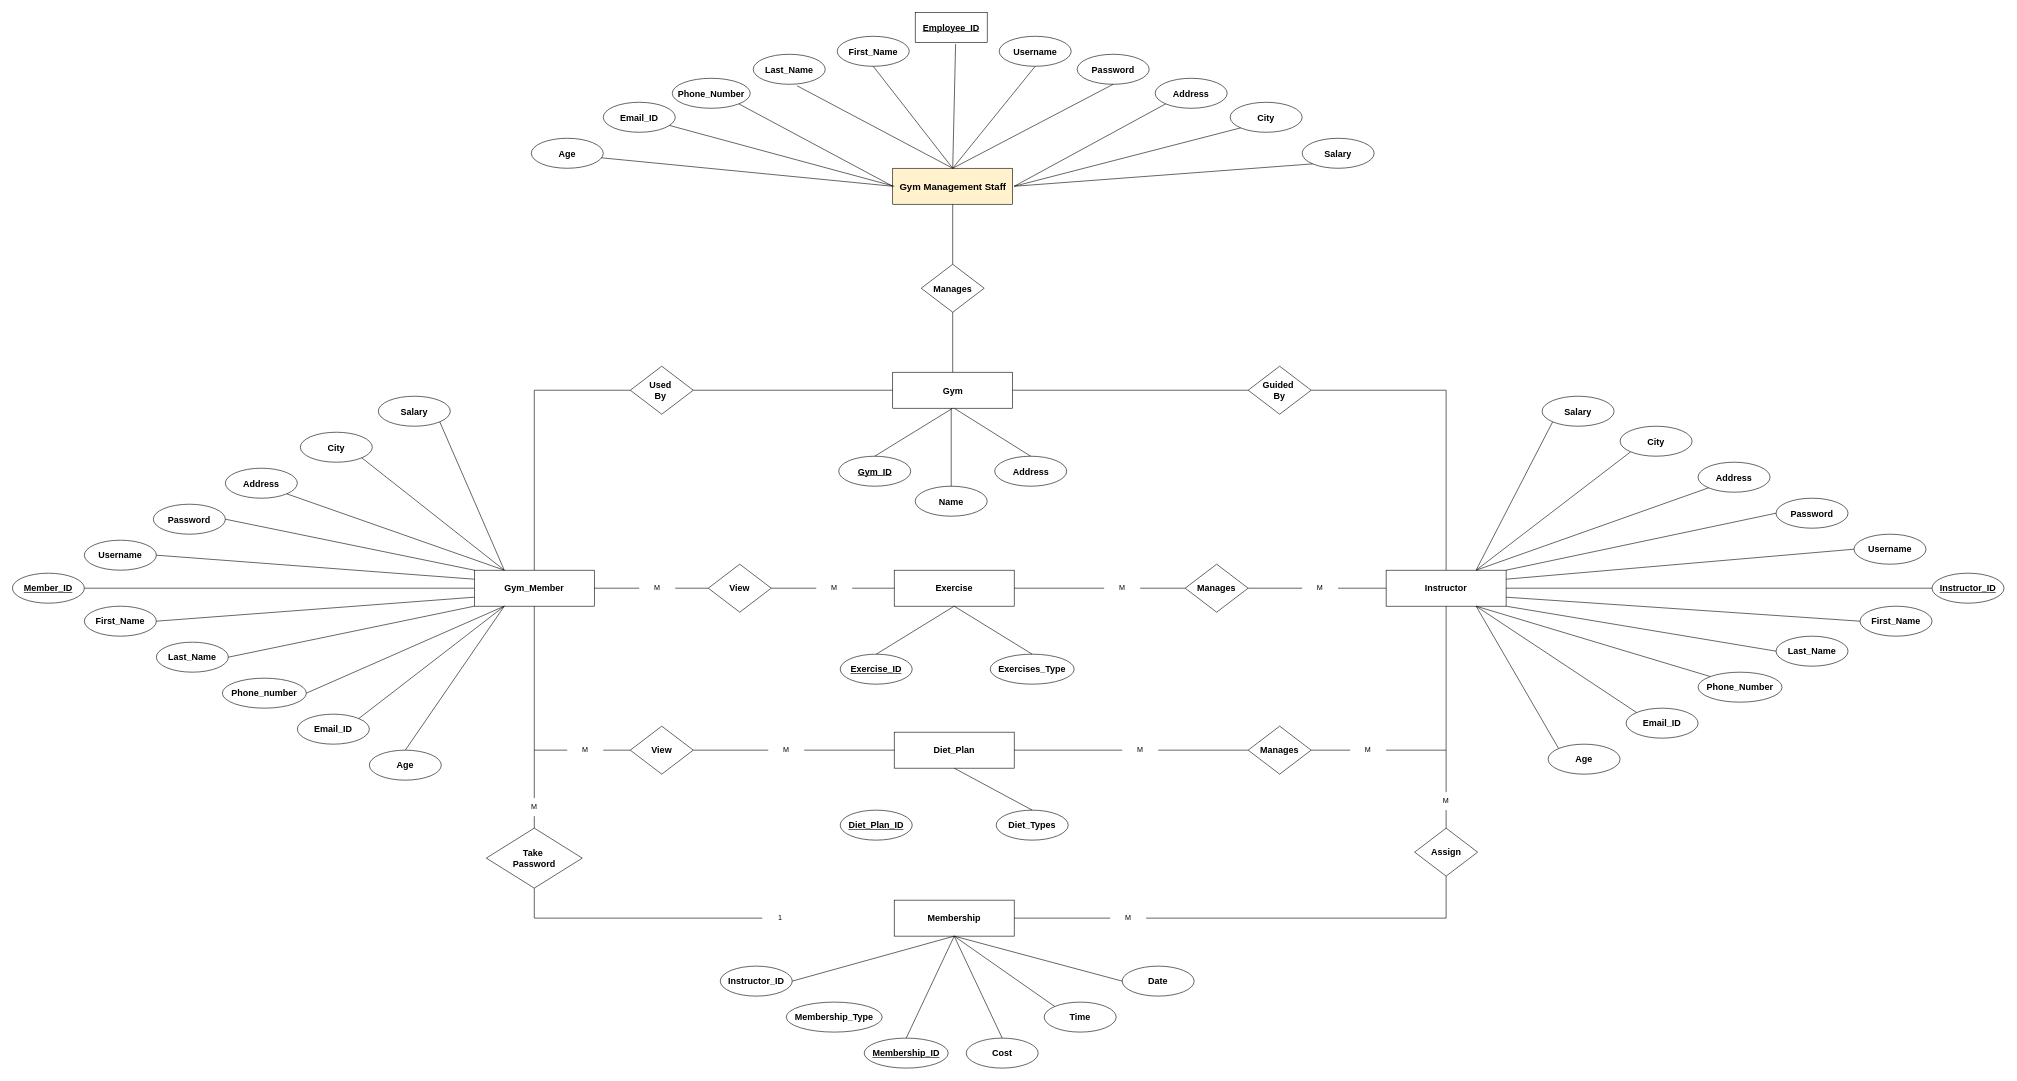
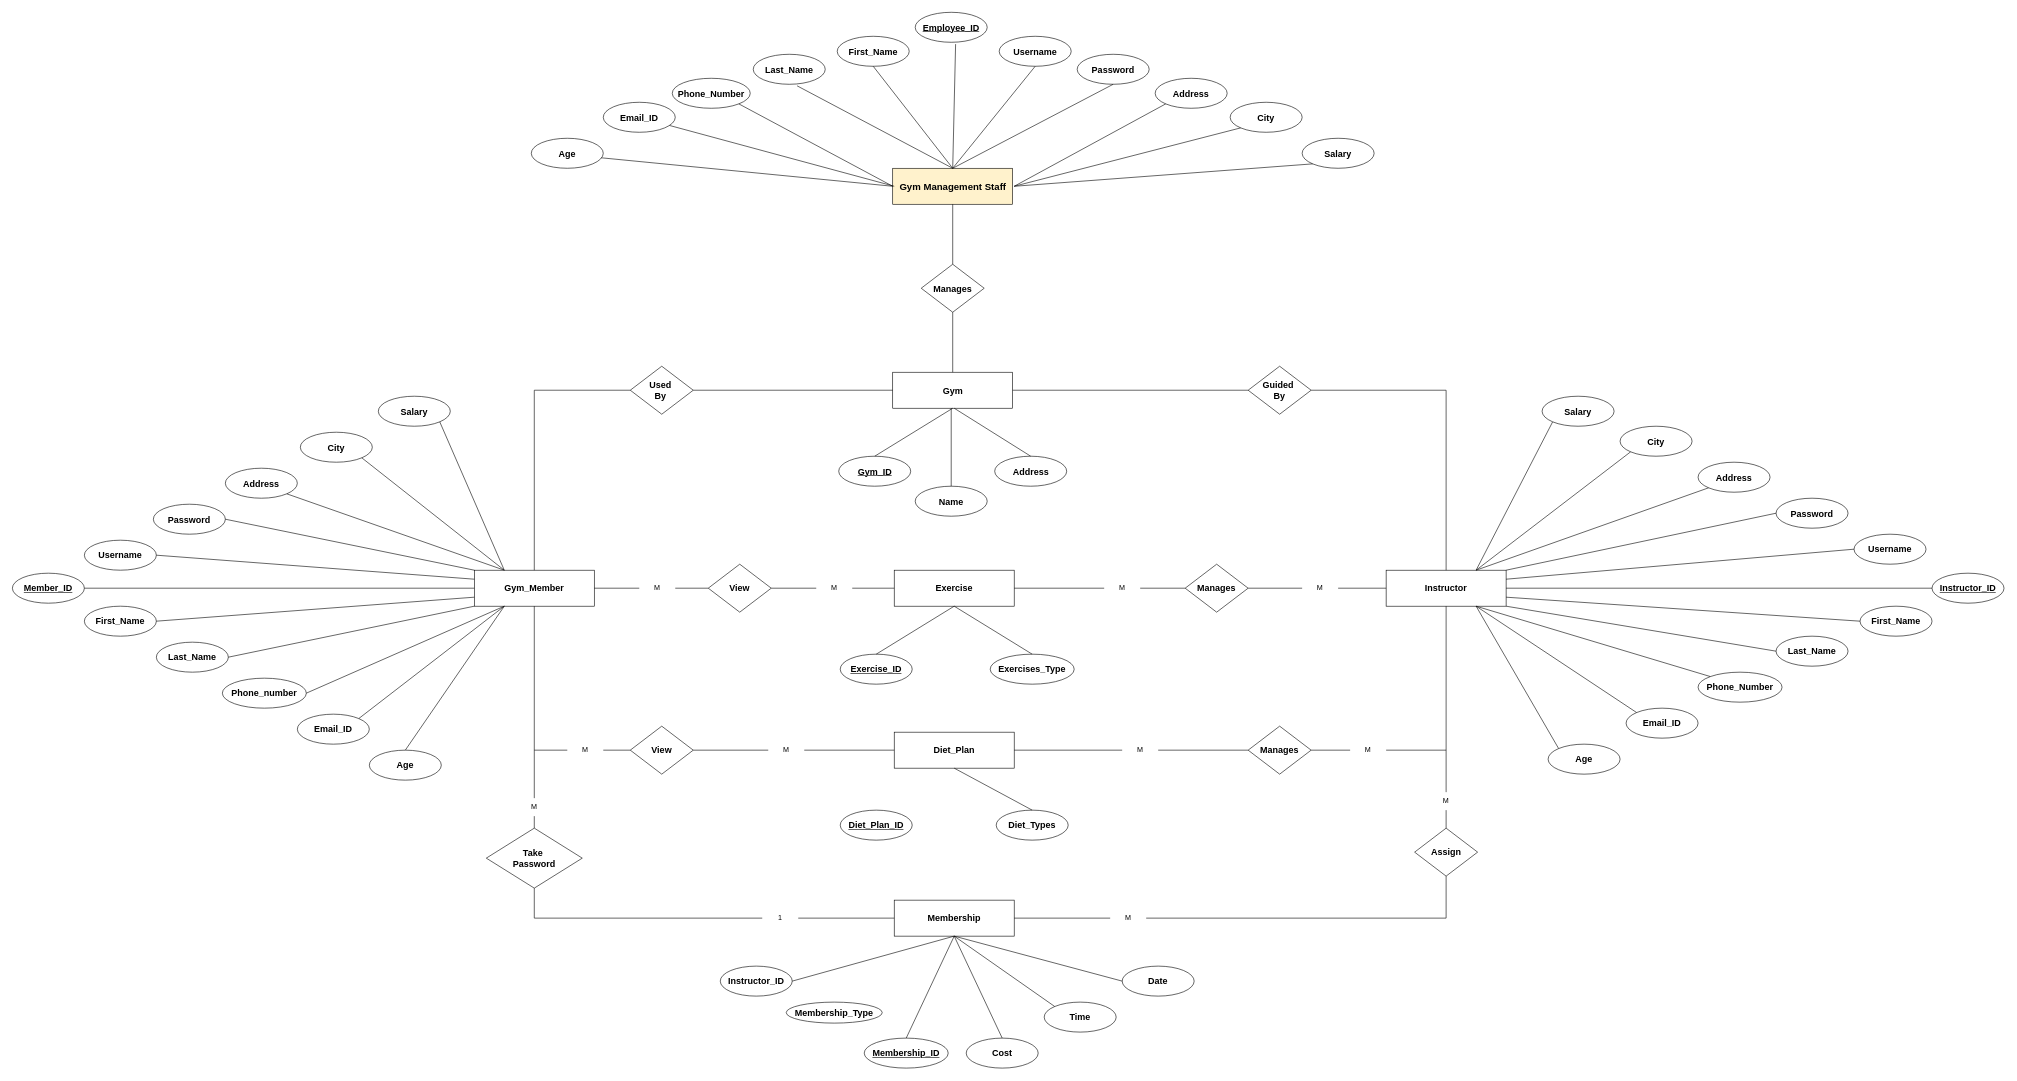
- <mxCell id="8" value="&lt;u&gt;&lt;b&gt;&lt;font style=&quot;font-size: 15px;&quot;&gt;Employee_ID&lt;/font&gt;&lt;/b&gt;&lt;/u&gt;" style="whiteSpace=wrap;html=1;rounded=0;" vertex="1" parent="1"><mxGeometry x="1525" y="20" width="120" height="50" as="geometry" /></mxCell>
+ <mxCell id="8" value="&lt;u&gt;&lt;b&gt;&lt;font style=&quot;font-size: 15px;&quot;&gt;Employee_ID&lt;/font&gt;&lt;/b&gt;&lt;/u&gt;" style="ellipse;whiteSpace=wrap;html=1;" vertex="1" parent="1"><mxGeometry x="1525" y="20" width="120" height="50" as="geometry" /></mxCell>
+ <mxCell id="117" value="" style="endArrow=none;html=1;rounded=0;entryX=0;entryY=0.5;entryDx=0;entryDy=0;" edge="1" parent="1" source="149" target="51"><mxGeometry width="50" height="50" relative="1" as="geometry"><mxPoint x="890" y="1530" as="sourcePoint" /><mxPoint x="1180" y="1470" as="targetPoint" /></mxGeometry></mxCell>
- <mxCell id="54" value="&lt;b&gt;&lt;font style=&quot;font-size: 15px;&quot;&gt;Membership_Type&lt;/font&gt;&lt;/b&gt;" style="ellipse;whiteSpace=wrap;html=1;" vertex="1" parent="1"><mxGeometry x="1310" y="1670" width="160" height="50" as="geometry" /></mxCell>
+ <mxCell id="54" value="&lt;b&gt;&lt;font style=&quot;font-size: 15px;&quot;&gt;Membership_Type&lt;/font&gt;&lt;/b&gt;" style="ellipse;whiteSpace=wrap;html=1;" vertex="1" parent="1"><mxGeometry x="1310" y="1670" width="160" height="35" as="geometry" /></mxCell>
